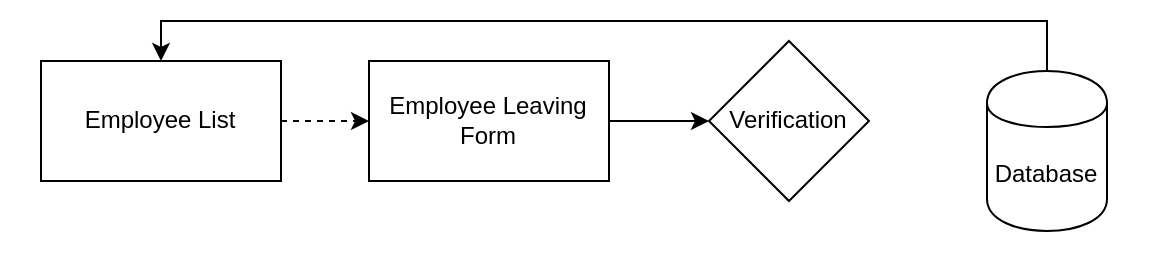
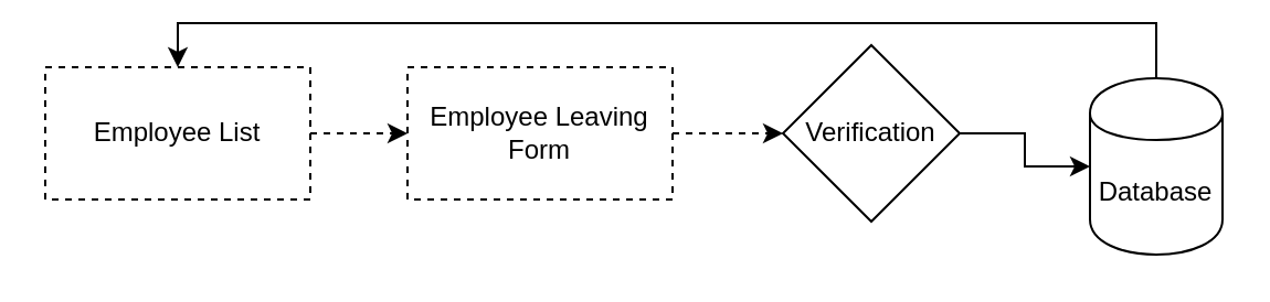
- <mxCell id="3" value="Employee List" style="rounded=0;whiteSpace=wrap;html=1;" parent="1" vertex="1"><mxGeometry x="20" y="30" width="120" height="60" as="geometry" /></mxCell>
+ <mxCell id="3" value="Employee List" style="rounded=0;whiteSpace=wrap;html=1;dashed=1;" parent="1" vertex="1"><mxGeometry x="20" y="30" width="120" height="60" as="geometry" /></mxCell>
- <mxCell id="9" value="Employee Leaving Form" style="rounded=0;whiteSpace=wrap;html=1;" parent="1" vertex="1"><mxGeometry x="184" y="30" width="120" height="60" as="geometry" /></mxCell>
+ <mxCell id="9" value="Employee Leaving Form" style="rounded=0;whiteSpace=wrap;html=1;dashed=1;" parent="1" vertex="1"><mxGeometry x="184" y="30" width="120" height="60" as="geometry" /></mxCell>
- <mxCell id="8" style="edgeStyle=orthogonalEdgeStyle;rounded=0;orthogonalLoop=1;jettySize=auto;html=1;exitX=1;exitY=0.5;exitDx=0;exitDy=0;entryX=0;entryY=0.5;entryDx=0;entryDy=0;" parent="1" source="9" target="7" edge="1"><mxGeometry relative="1" as="geometry" /></mxCell>
+ <mxCell id="8" style="edgeStyle=orthogonalEdgeStyle;rounded=0;orthogonalLoop=1;jettySize=auto;html=1;exitX=1;exitY=0.5;exitDx=0;exitDy=0;entryX=0;entryY=0.5;entryDx=0;entryDy=0;dashed=1;" parent="1" source="9" target="7" edge="1"><mxGeometry relative="1" as="geometry" /></mxCell>
+ <mxCell id="6" style="edgeStyle=orthogonalEdgeStyle;rounded=0;orthogonalLoop=1;jettySize=auto;html=1;exitX=1;exitY=0.5;exitDx=0;exitDy=0;entryX=0;entryY=0.5;entryDx=0;entryDy=0;" parent="1" source="7" target="5" edge="1"><mxGeometry relative="1" as="geometry" /></mxCell>
